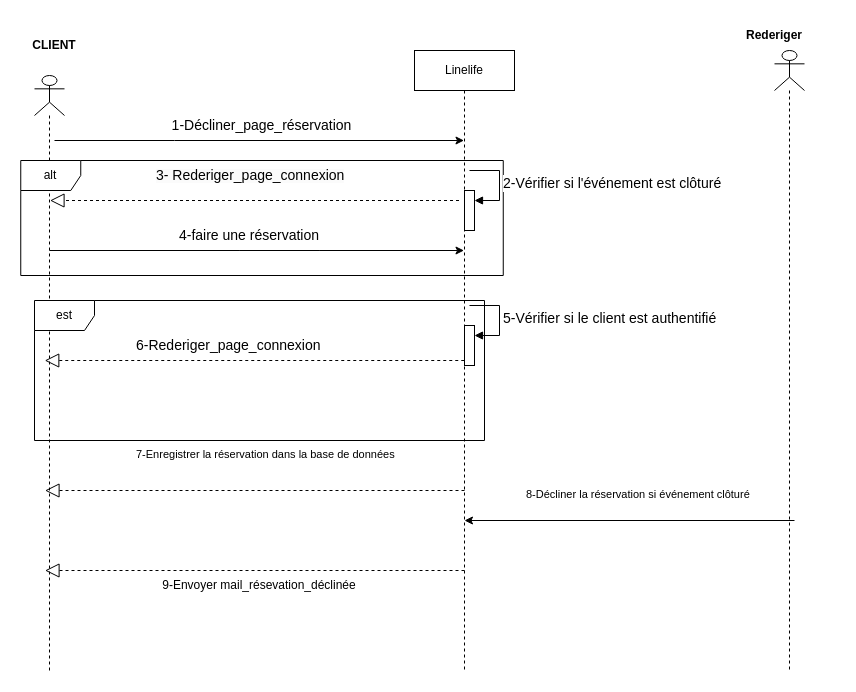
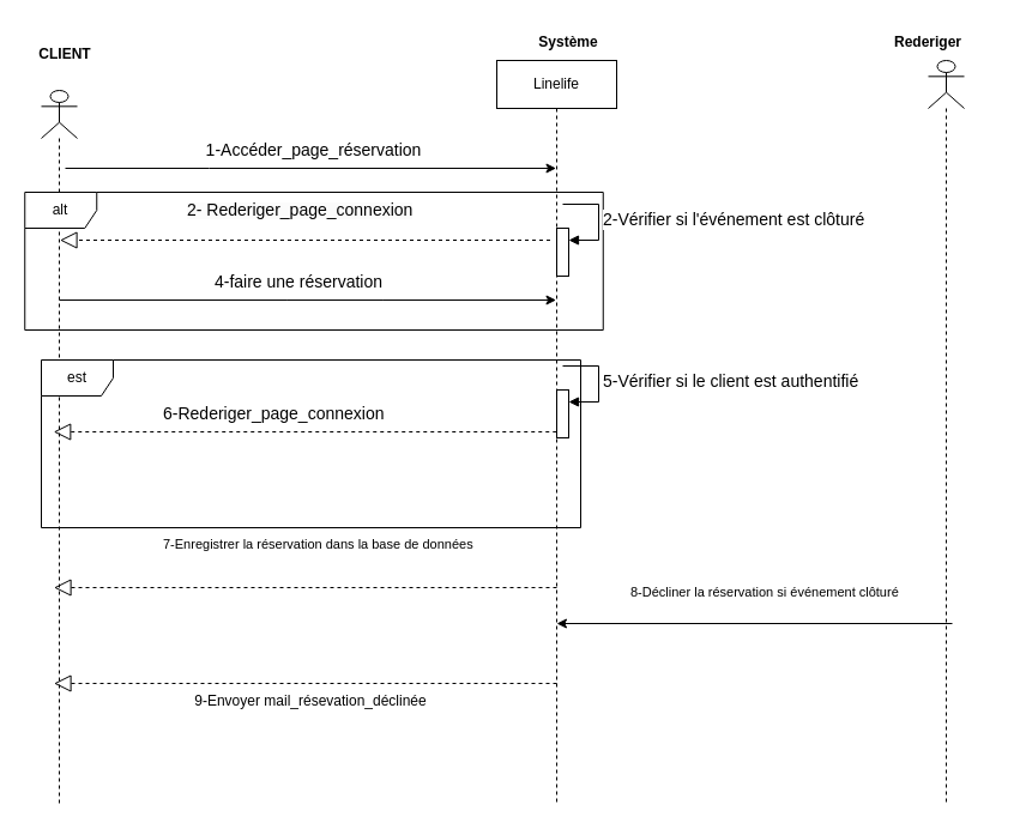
+ <mxCell id="7" value="&lt;b&gt;Système&lt;/b&gt;" style="text;html=1;strokeColor=none;fillColor=none;align=center;verticalAlign=middle;whiteSpace=wrap;rounded=0;" parent="1" vertex="1"><mxGeometry x="414" y="20" width="120" height="30" as="geometry" /></mxCell>
- <mxCell id="9" value="&lt;font style=&quot;font-size: 14px;&quot;&gt;1-Décliner_page_réservation&lt;/font&gt;" style="text;html=1;strokeColor=none;fillColor=none;align=center;verticalAlign=middle;whiteSpace=wrap;rounded=0;" parent="1" vertex="1"><mxGeometry x="139" y="110" width="245" height="30" as="geometry" /></mxCell>
+ <mxCell id="9" value="&lt;font style=&quot;font-size: 14px;&quot;&gt;1-Accéder_page_réservation&lt;/font&gt;" style="text;html=1;strokeColor=none;fillColor=none;align=center;verticalAlign=middle;whiteSpace=wrap;rounded=0;" parent="1" vertex="1"><mxGeometry x="139" y="110" width="245" height="30" as="geometry" /></mxCell>
- <mxCell id="20" value="&lt;span style=&quot;color: rgb(0, 0, 0); font-family: Helvetica; font-style: normal; font-variant-ligatures: normal; font-variant-caps: normal; font-weight: 400; letter-spacing: normal; orphans: 2; text-align: center; text-indent: 0px; text-transform: none; widows: 2; word-spacing: 0px; -webkit-text-stroke-width: 0px; background-color: rgb(251, 251, 251); text-decoration-thickness: initial; text-decoration-style: initial; text-decoration-color: initial; float: none; display: inline !important;&quot;&gt;&lt;font style=&quot;font-size: 14px;&quot;&gt;3- Rederiger_page_connexion&lt;/font&gt;&lt;/span&gt;" style="text;whiteSpace=wrap;html=1;" parent="1" vertex="1"><mxGeometry x="154" y="160" width="290" height="40" as="geometry" /></mxCell>
+ <mxCell id="20" value="&lt;span style=&quot;color: rgb(0, 0, 0); font-family: Helvetica; font-style: normal; font-variant-ligatures: normal; font-variant-caps: normal; font-weight: 400; letter-spacing: normal; orphans: 2; text-align: center; text-indent: 0px; text-transform: none; widows: 2; word-spacing: 0px; -webkit-text-stroke-width: 0px; background-color: rgb(251, 251, 251); text-decoration-thickness: initial; text-decoration-style: initial; text-decoration-color: initial; float: none; display: inline !important;&quot;&gt;&lt;font style=&quot;font-size: 14px;&quot;&gt;2- Rederiger_page_connexion&lt;/font&gt;&lt;/span&gt;" style="text;whiteSpace=wrap;html=1;" parent="1" vertex="1"><mxGeometry x="154" y="160" width="290" height="40" as="geometry" /></mxCell>
